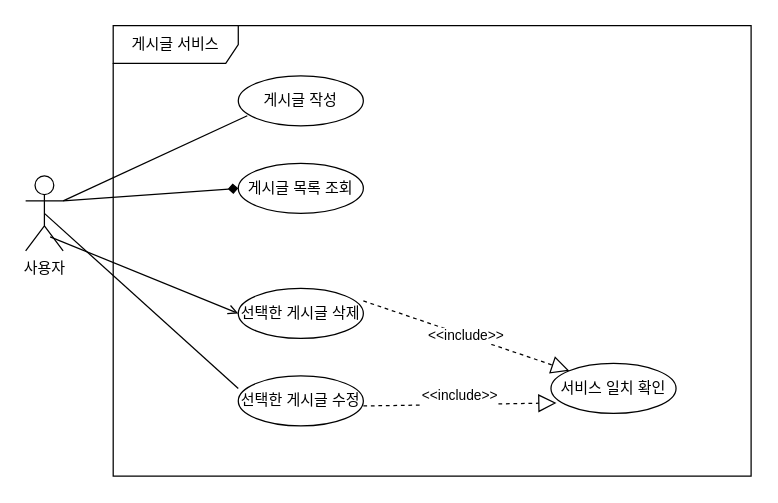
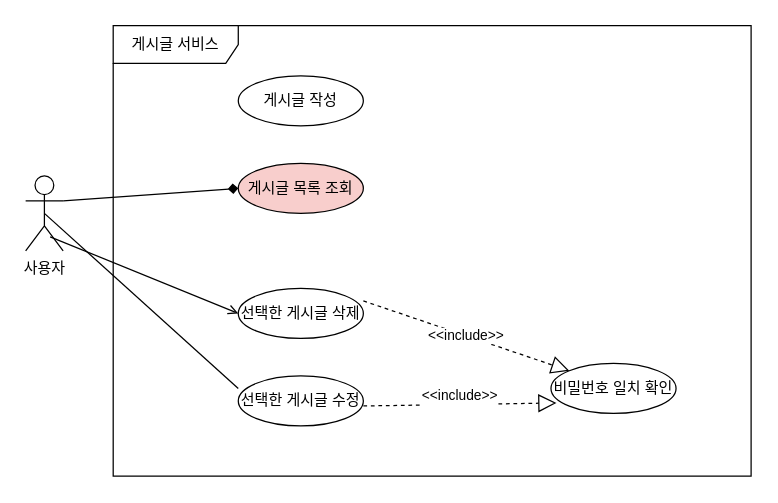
- <mxCell id="9" value="" style="endArrow=none;html=1;rounded=0;entryX=0.072;entryY=0.8;entryDx=0;entryDy=0;entryPerimeter=0;exitX=1;exitY=0.333;exitDx=0;exitDy=0;exitPerimeter=0;" edge="1" parent="1" source="3" target="4"><mxGeometry width="50" height="50" relative="1" as="geometry"><mxPoint x="50" y="140" as="sourcePoint" /><mxPoint x="100" y="90" as="targetPoint" /></mxGeometry></mxCell>
- <mxCell id="5" value="게시글 목록 조회&lt;br&gt;" style="ellipse;whiteSpace=wrap;html=1;" parent="1" vertex="1"><mxGeometry x="190" y="130" width="100" height="40" as="geometry" /></mxCell>
+ <mxCell id="5" value="게시글 목록 조회&lt;br&gt;" style="ellipse;whiteSpace=wrap;html=1;fillColor=#f8cecc;" parent="1" vertex="1"><mxGeometry x="190" y="130" width="100" height="40" as="geometry" /></mxCell>
- <mxCell id="8" value="서비스 일치 확인" style="ellipse;whiteSpace=wrap;html=1;" vertex="1" parent="1"><mxGeometry x="440" y="290" width="100" height="40" as="geometry" /></mxCell>
+ <mxCell id="8" value="비밀번호 일치 확인" style="ellipse;whiteSpace=wrap;html=1;" vertex="1" parent="1"><mxGeometry x="440" y="290" width="100" height="40" as="geometry" /></mxCell>
